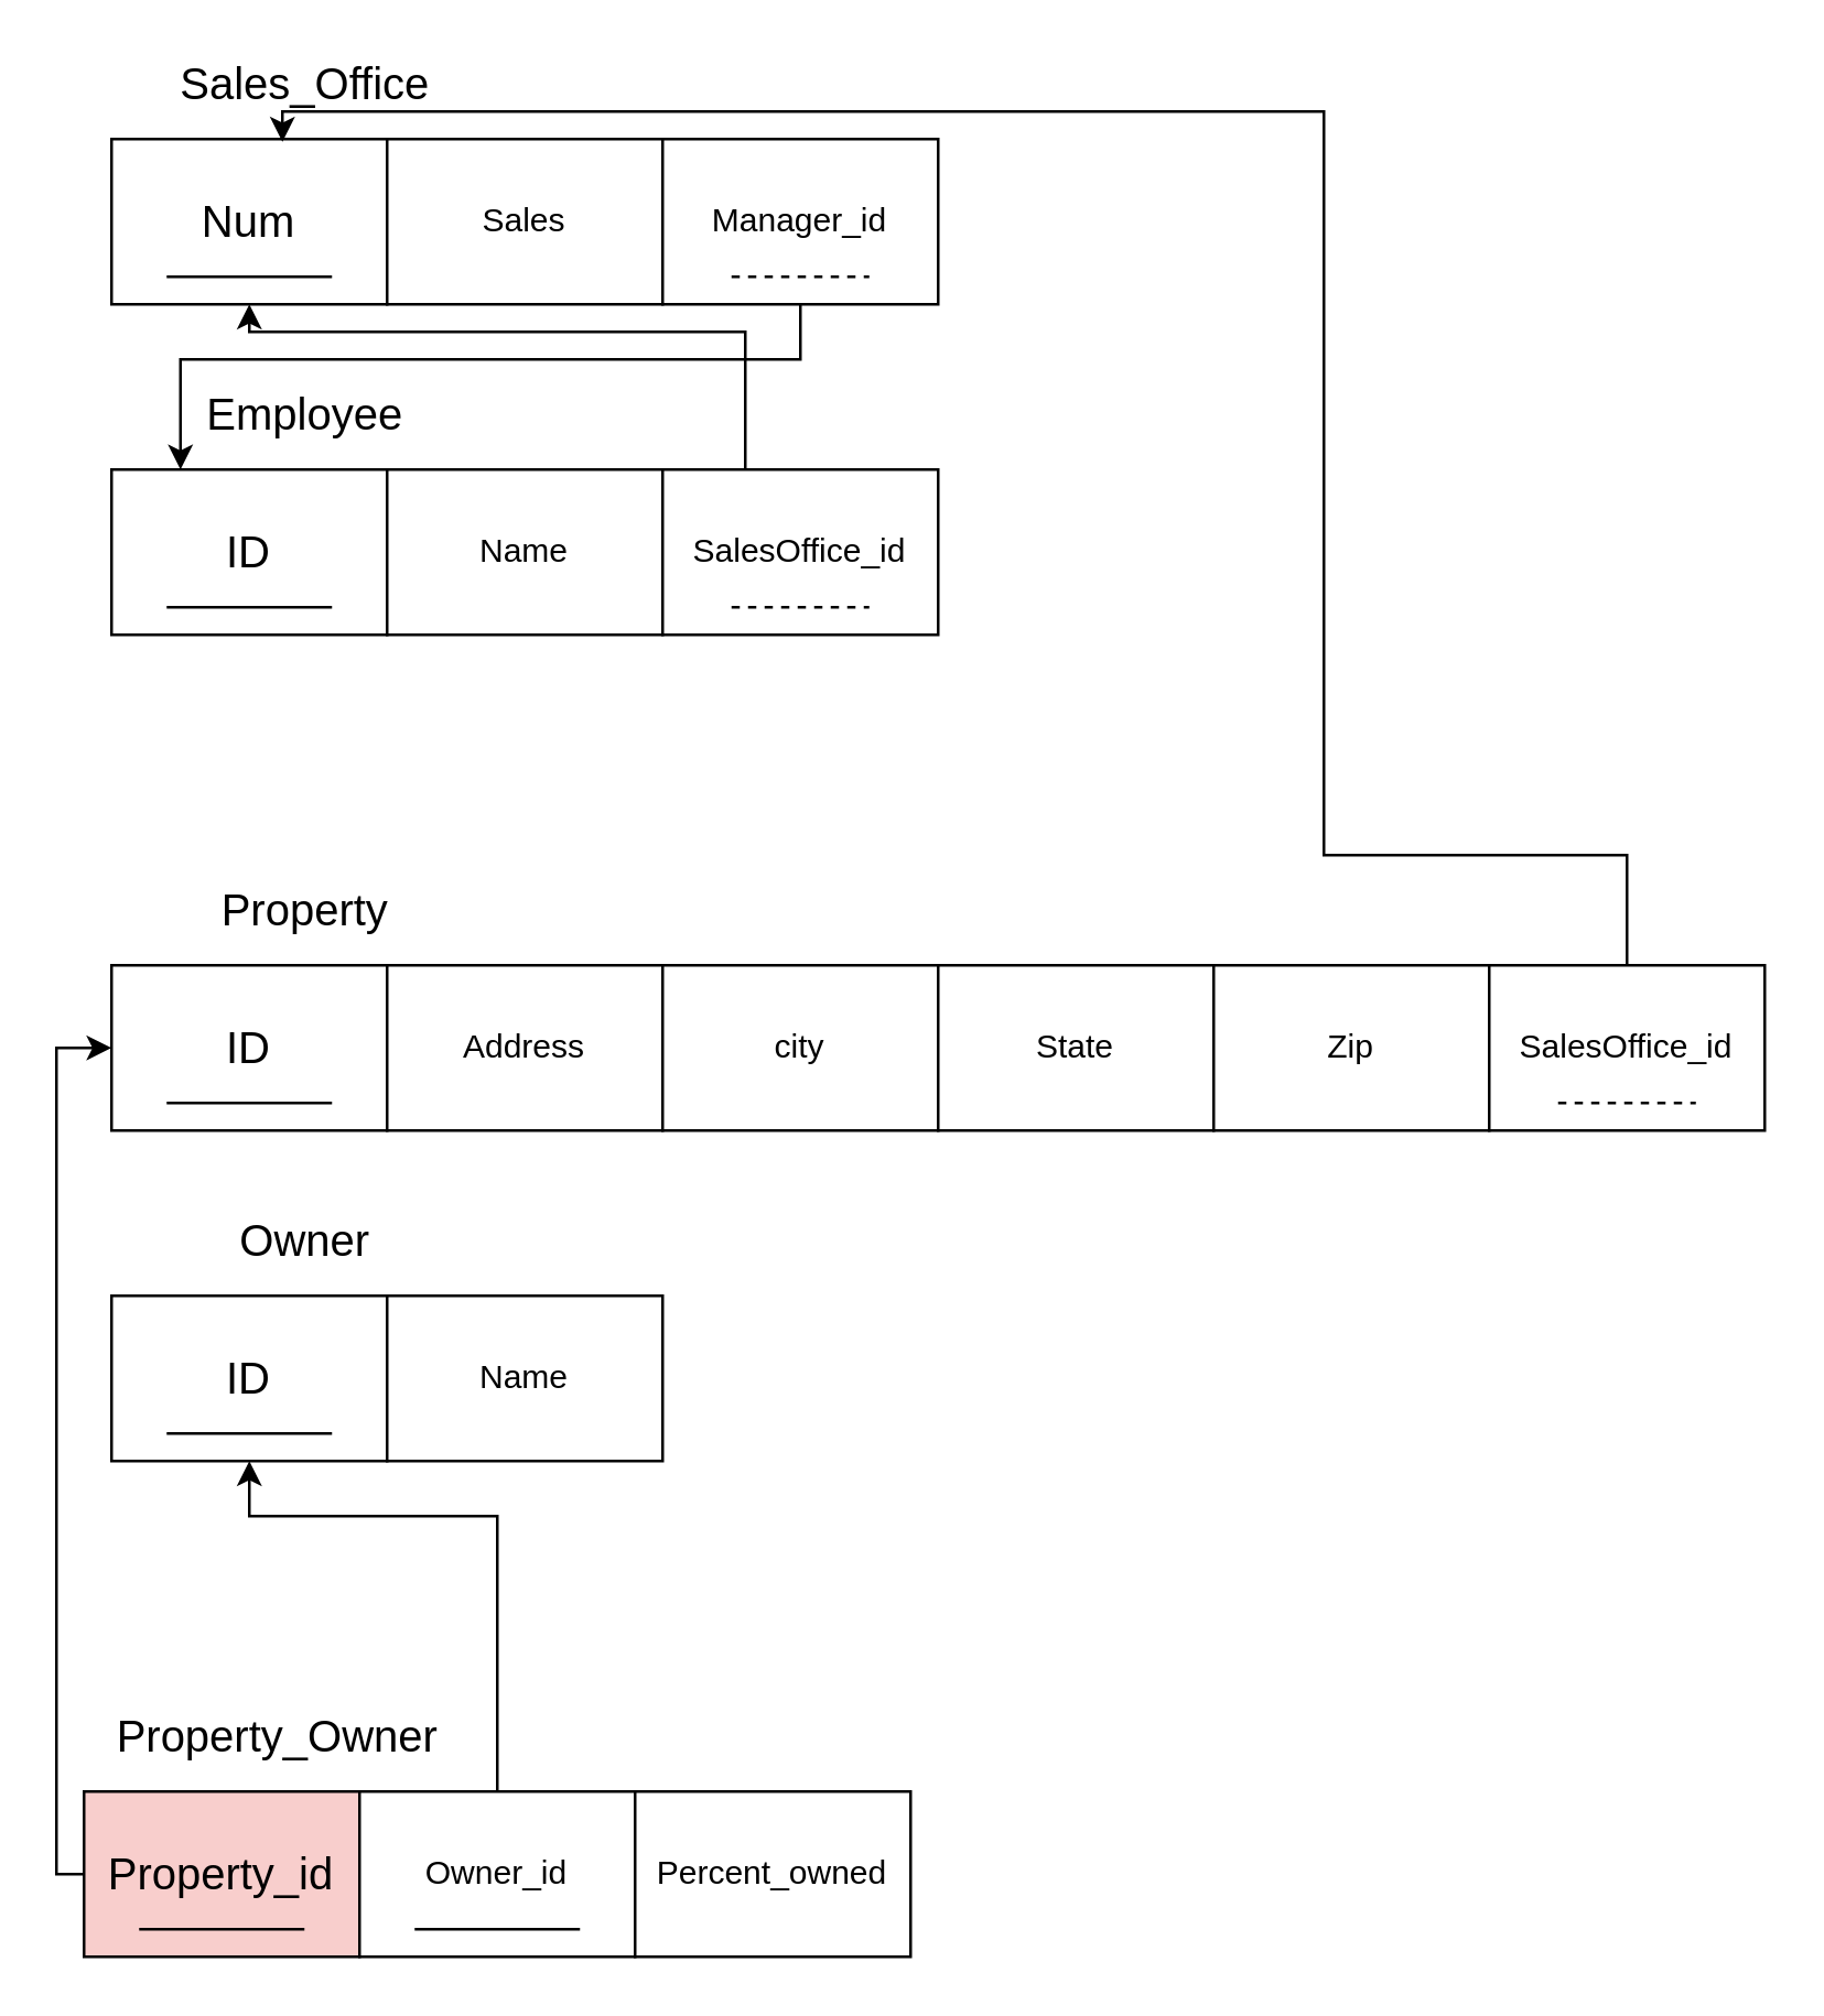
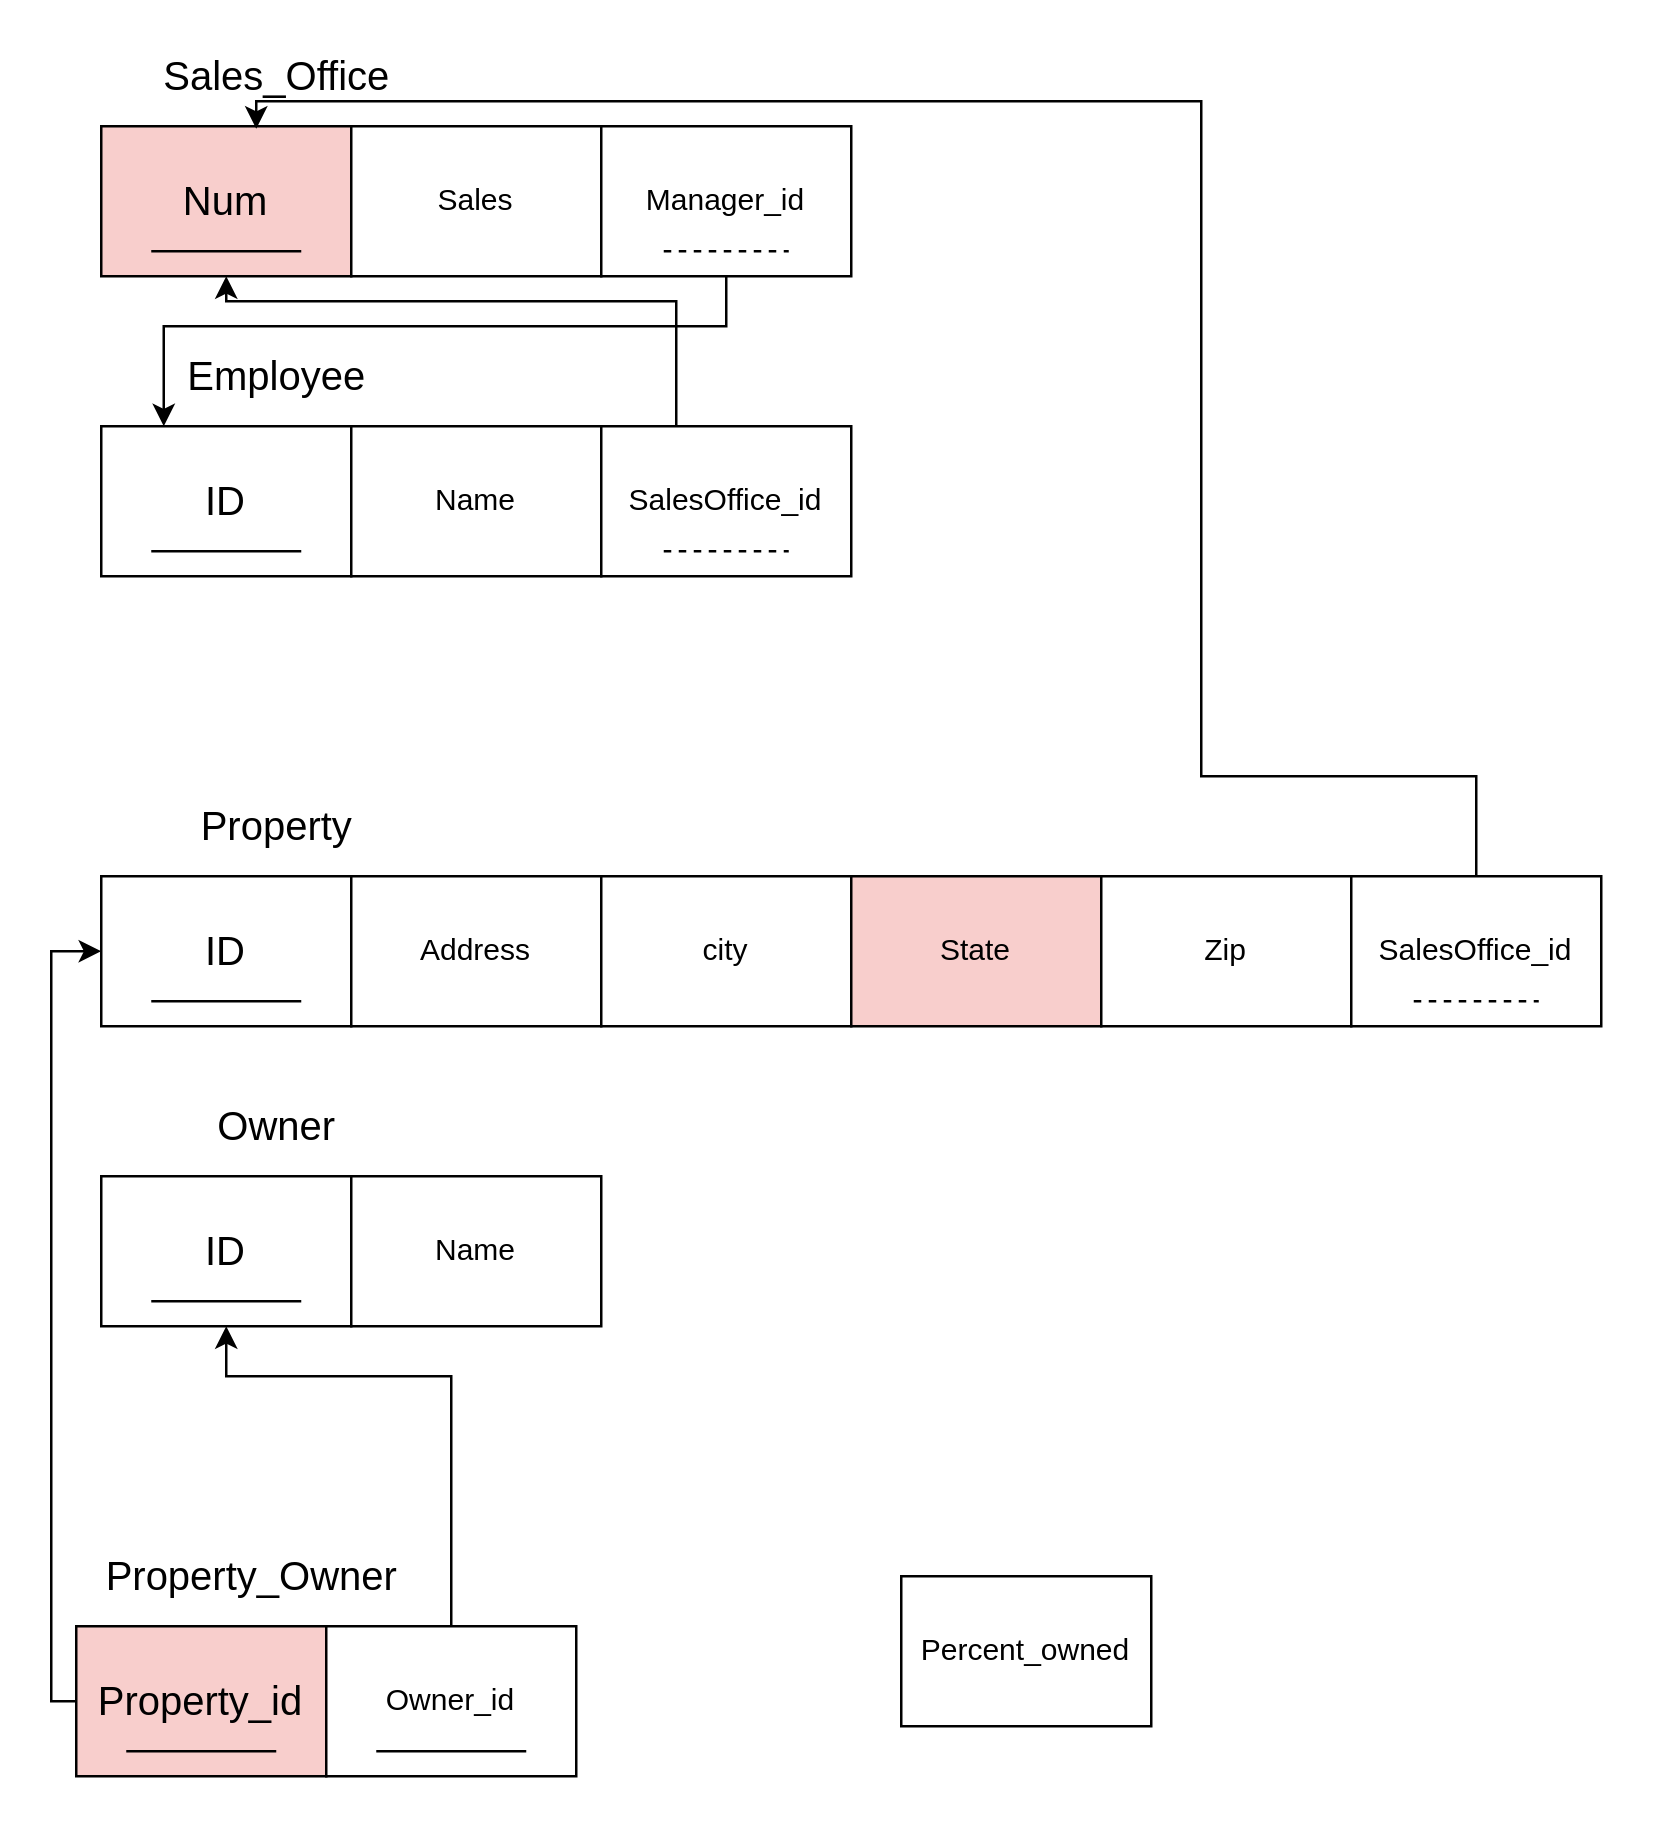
- <mxCell id="2" value="&lt;font style=&quot;font-size: 16px&quot;&gt;Num&lt;/font&gt;" style="rounded=0;whiteSpace=wrap;html=1;" vertex="1" parent="1"><mxGeometry x="40" y="50" width="100" height="60" as="geometry" /></mxCell>
+ <mxCell id="2" value="&lt;font style=&quot;font-size: 16px&quot;&gt;Num&lt;/font&gt;" style="rounded=0;whiteSpace=wrap;html=1;fillColor=#f8cecc;" vertex="1" parent="1"><mxGeometry x="40" y="50" width="100" height="60" as="geometry" /></mxCell>
- <mxCell id="39" value="State" style="rounded=0;whiteSpace=wrap;html=1;" vertex="1" parent="1"><mxGeometry x="340" y="350" width="100" height="60" as="geometry" /></mxCell>
+ <mxCell id="39" value="State" style="rounded=0;whiteSpace=wrap;html=1;fillColor=#f8cecc;" vertex="1" parent="1"><mxGeometry x="340" y="350" width="100" height="60" as="geometry" /></mxCell>
- <mxCell id="34" value="Percent_owned" style="rounded=0;whiteSpace=wrap;html=1;" vertex="1" parent="1"><mxGeometry x="230" y="650" width="100" height="60" as="geometry" /></mxCell>
+ <mxCell id="34" value="Percent_owned" style="rounded=0;whiteSpace=wrap;html=1;" vertex="1" parent="1"><mxGeometry x="360" y="630" width="100" height="60" as="geometry" /></mxCell>
